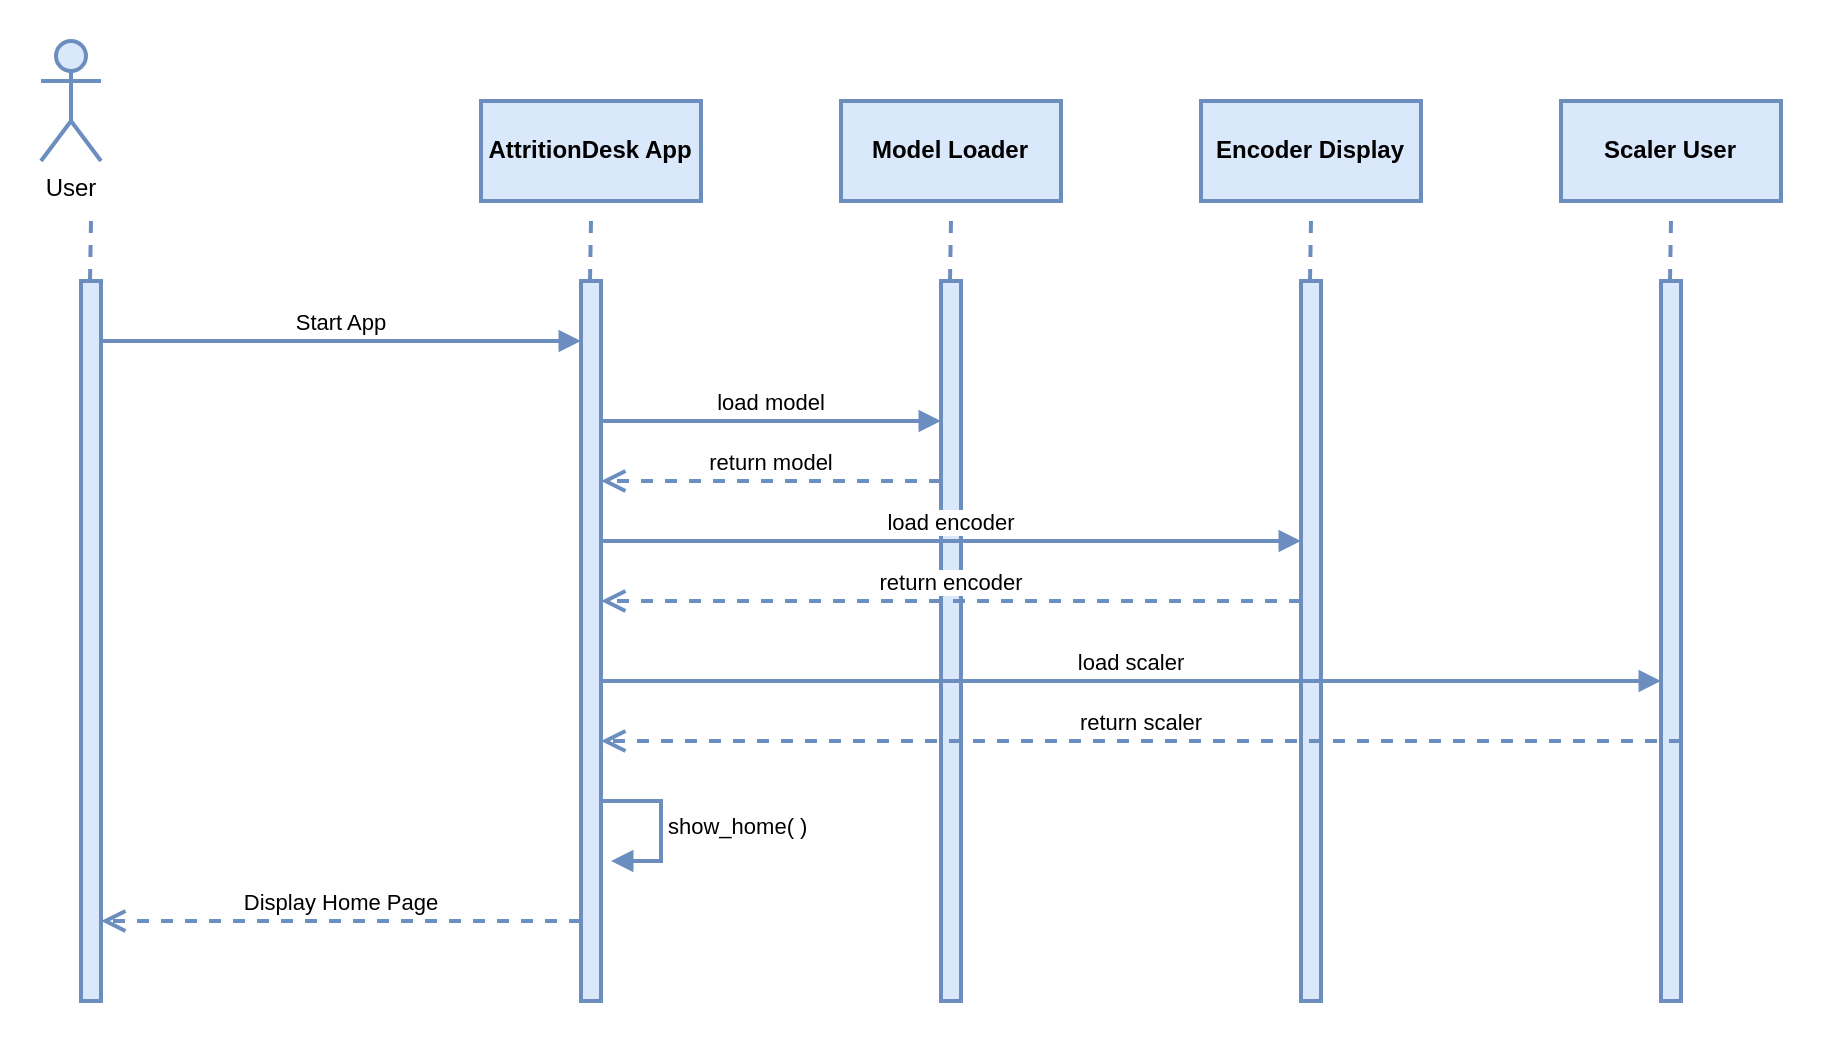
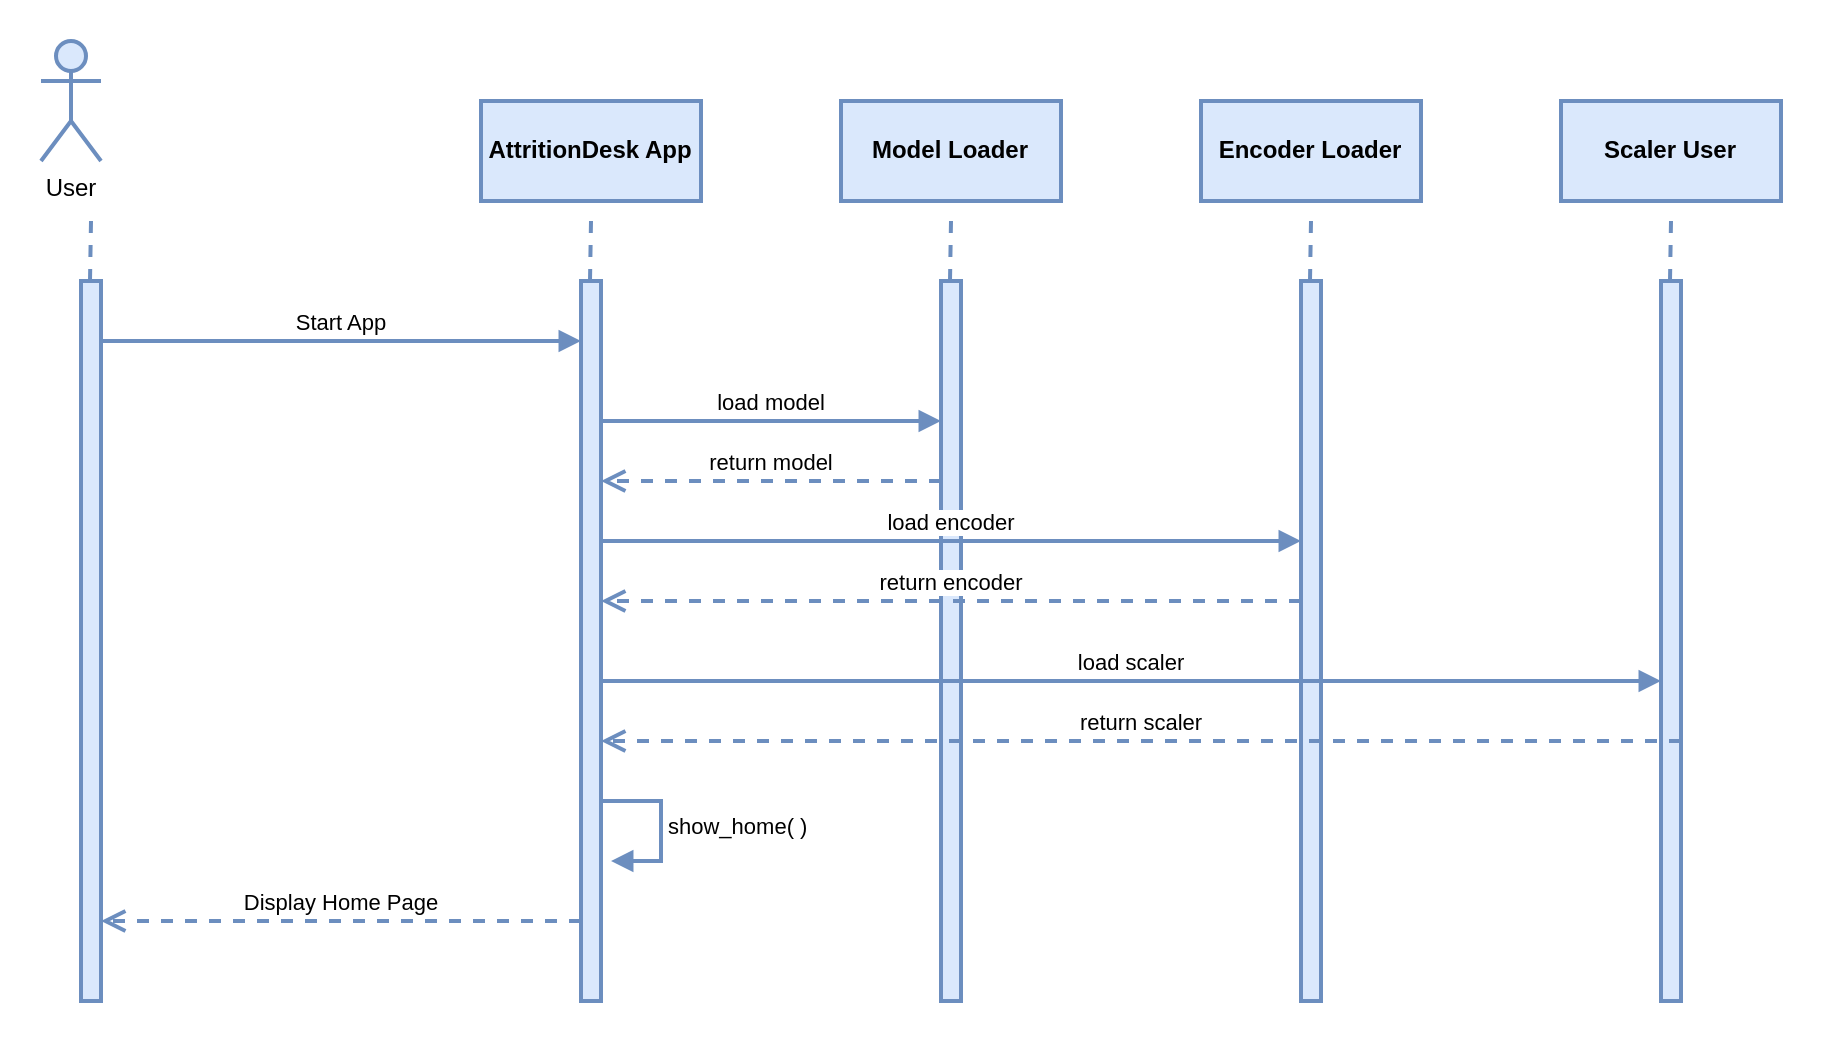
- <mxCell id="21" value="Encoder Display" style="html=1;whiteSpace=wrap;fillColor=#dae8fc;strokeColor=#6c8ebf;fontStyle=1;strokeWidth=2;" vertex="1" parent="1"><mxGeometry x="600" y="50" width="110" height="50" as="geometry" /></mxCell>
+ <mxCell id="21" value="Encoder Loader" style="html=1;whiteSpace=wrap;fillColor=#dae8fc;strokeColor=#6c8ebf;fontStyle=1;strokeWidth=2;" vertex="1" parent="1"><mxGeometry x="600" y="50" width="110" height="50" as="geometry" /></mxCell>
